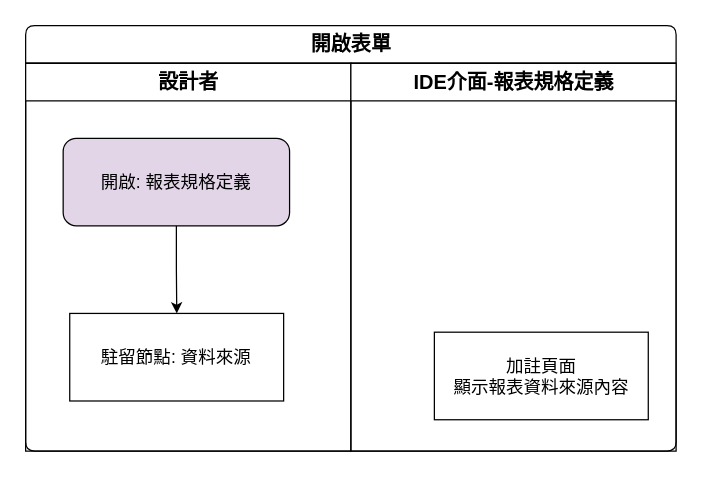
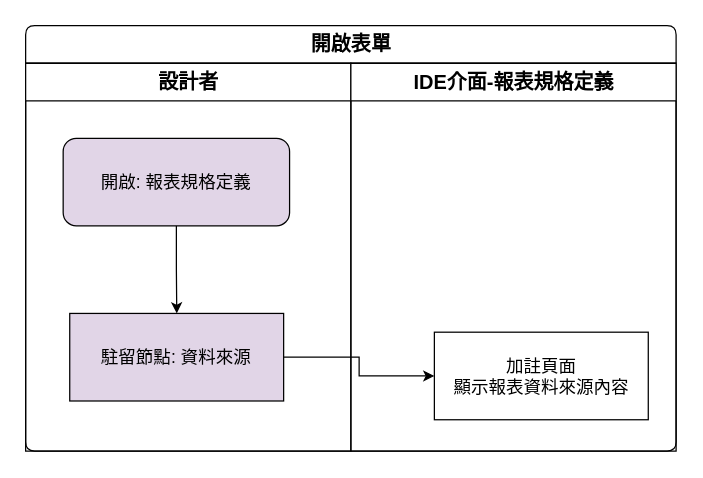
- <mxCell id="6" value="駐留節點: 資料來源" style="rounded=0;whiteSpace=wrap;html=1;strokeWidth=1;fontSize=14;" vertex="1" parent="3"><mxGeometry x="35.25" y="200" width="171" height="70" as="geometry" /></mxCell>
+ <mxCell id="6" value="駐留節點: 資料來源" style="rounded=0;whiteSpace=wrap;html=1;strokeWidth=1;fontSize=14;fillColor=#e1d5e7;" vertex="1" parent="3"><mxGeometry x="35.25" y="200" width="171" height="70" as="geometry" /></mxCell>
+ <mxCell id="9" style="edgeStyle=orthogonalEdgeStyle;rounded=0;orthogonalLoop=1;jettySize=auto;html=1;" edge="1" parent="2" source="6" target="8"><mxGeometry relative="1" as="geometry" /></mxCell>
